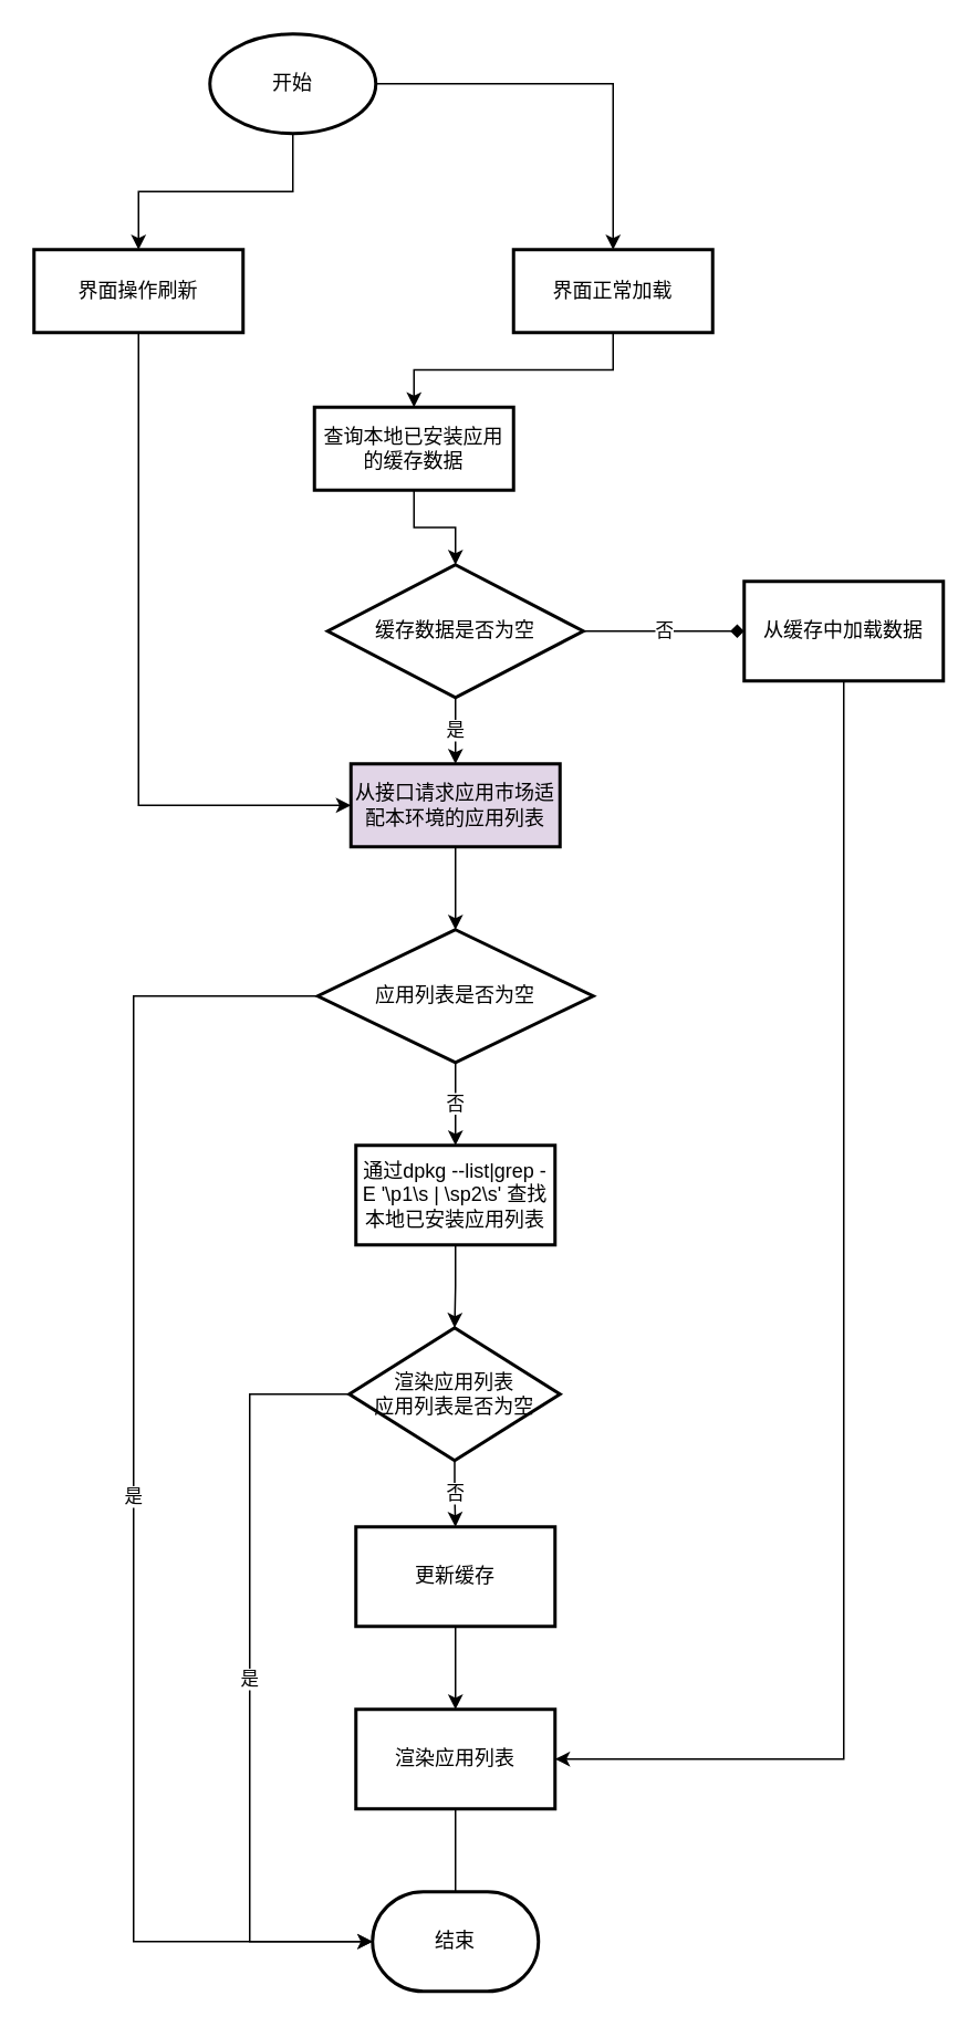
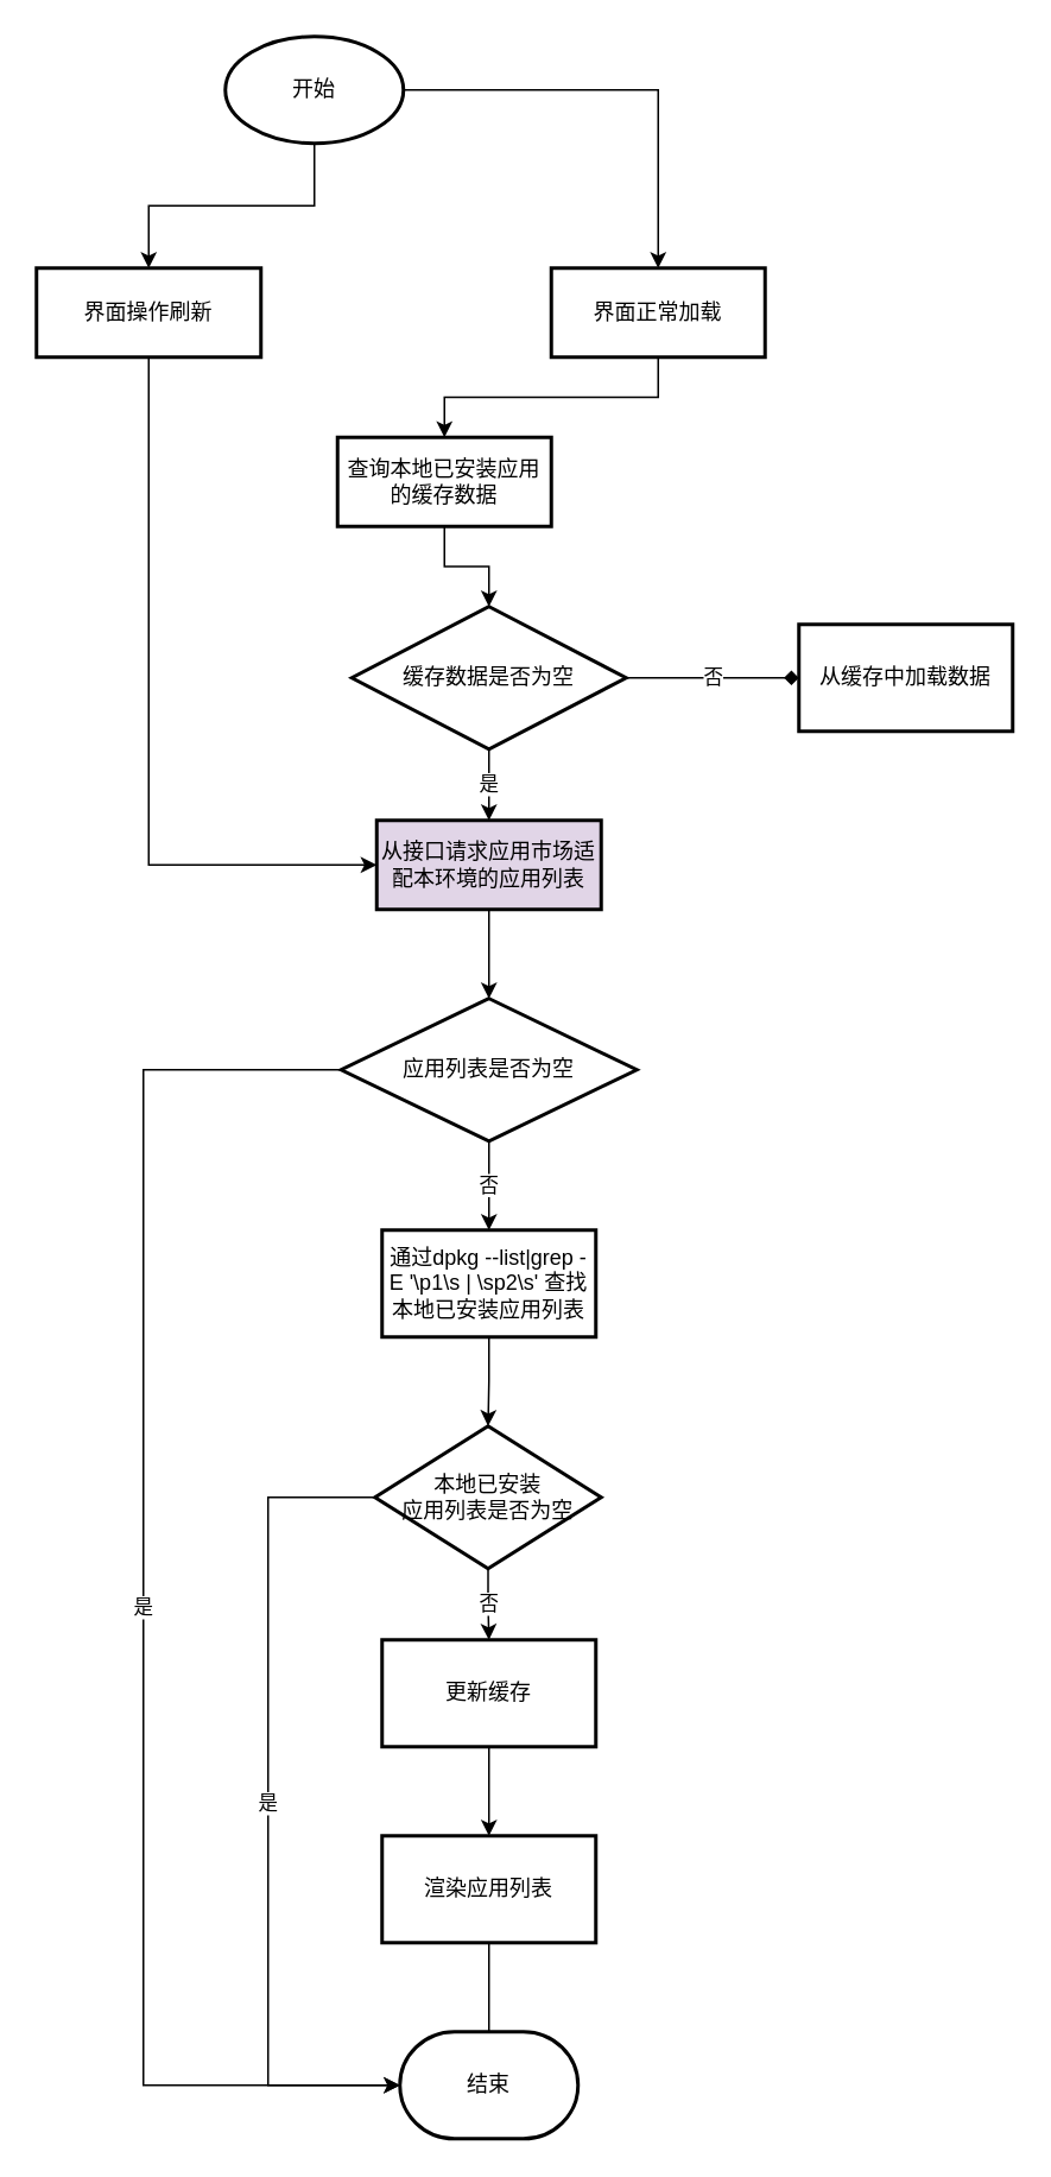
- <mxCell id="24" style="edgeStyle=orthogonalEdgeStyle;rounded=0;orthogonalLoop=1;jettySize=auto;html=1;entryX=1;entryY=0.5;entryDx=0;entryDy=0;" edge="1" parent="1" source="25" target="23"><mxGeometry relative="1" as="geometry"><Array as="points"><mxPoint x="508" y="1060" /></Array></mxGeometry></mxCell>
- <mxCell id="19" value="渲染应用列表&lt;br&gt;应用列表是否为空" style="rhombus;whiteSpace=wrap;html=1;strokeWidth=2;" vertex="1" parent="1"><mxGeometry x="210" y="800" width="127" height="80" as="geometry" /></mxCell>
+ <mxCell id="19" value="本地已安装&lt;br&gt;应用列表是否为空" style="rhombus;whiteSpace=wrap;html=1;strokeWidth=2;" vertex="1" parent="1"><mxGeometry x="210" y="800" width="127" height="80" as="geometry" /></mxCell>
